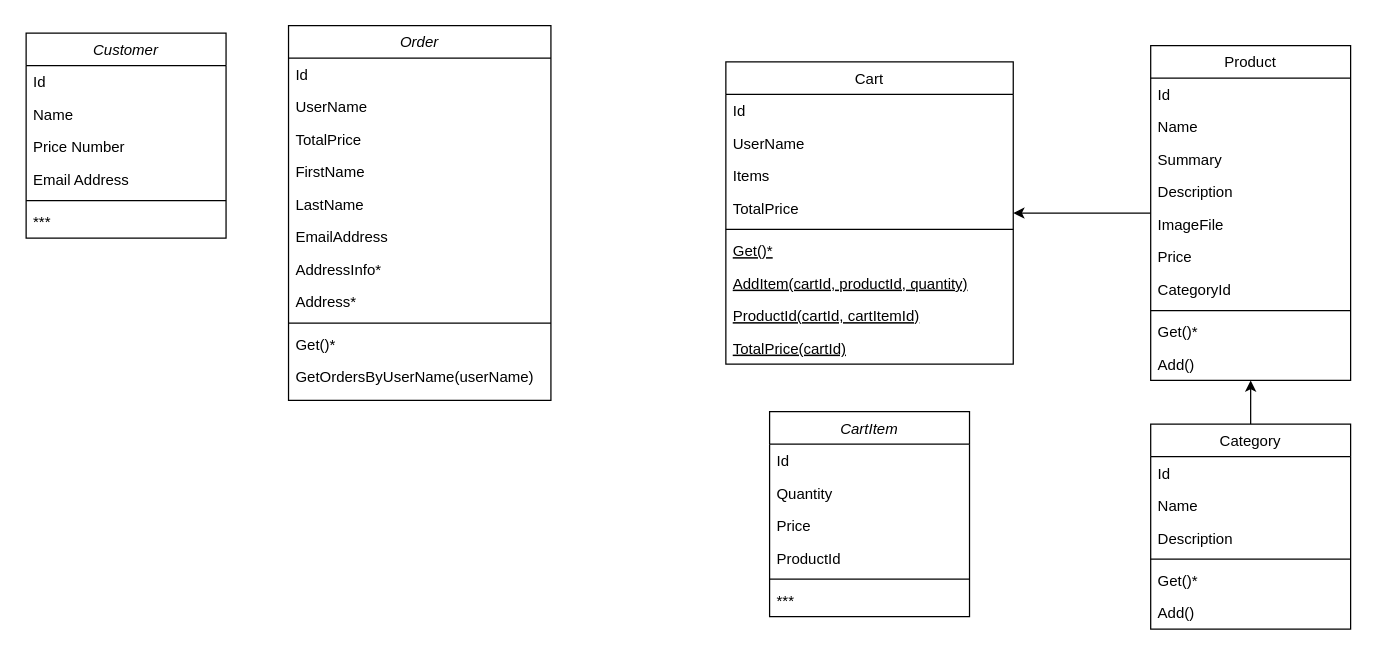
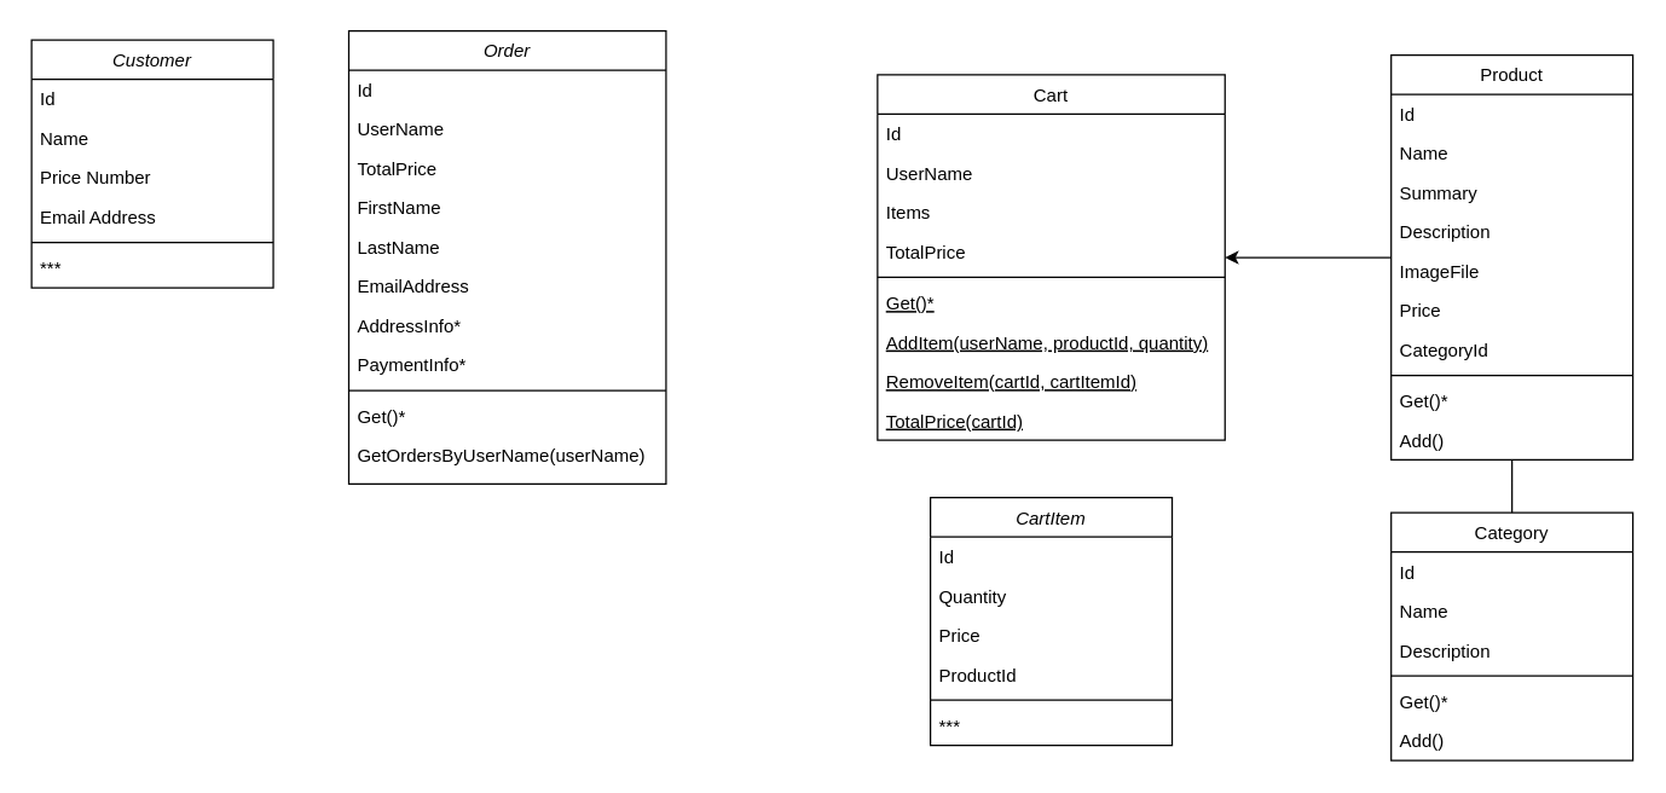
- <mxCell id="16" value="AddItem(cartId, productId, quantity)" style="text;align=left;verticalAlign=top;spacingLeft=4;spacingRight=4;overflow=hidden;rotatable=0;points=[[0,0.5],[1,0.5]];portConstraint=eastwest;fontStyle=4" vertex="1" parent="9"><mxGeometry y="164" width="230" height="26" as="geometry" /></mxCell>
+ <mxCell id="16" value="AddItem(userName, productId, quantity)" style="text;align=left;verticalAlign=top;spacingLeft=4;spacingRight=4;overflow=hidden;rotatable=0;points=[[0,0.5],[1,0.5]];portConstraint=eastwest;fontStyle=4" vertex="1" parent="9"><mxGeometry y="164" width="230" height="26" as="geometry" /></mxCell>
- <mxCell id="40" value="Address*" style="text;align=left;verticalAlign=top;spacingLeft=4;spacingRight=4;overflow=hidden;rotatable=0;points=[[0,0.5],[1,0.5]];portConstraint=eastwest;rounded=0;shadow=0;html=0;" vertex="1" parent="32"><mxGeometry y="208" width="210" height="26" as="geometry" /></mxCell>
+ <mxCell id="40" value="PaymentInfo*" style="text;align=left;verticalAlign=top;spacingLeft=4;spacingRight=4;overflow=hidden;rotatable=0;points=[[0,0.5],[1,0.5]];portConstraint=eastwest;rounded=0;shadow=0;html=0;" vertex="1" parent="32"><mxGeometry y="208" width="210" height="26" as="geometry" /></mxCell>
- <mxCell id="17" value="ProductId(cartId, cartItemId)" style="text;align=left;verticalAlign=top;spacingLeft=4;spacingRight=4;overflow=hidden;rotatable=0;points=[[0,0.5],[1,0.5]];portConstraint=eastwest;fontStyle=4" vertex="1" parent="9"><mxGeometry y="190" width="230" height="26" as="geometry" /></mxCell>
+ <mxCell id="17" value="RemoveItem(cartId, cartItemId)" style="text;align=left;verticalAlign=top;spacingLeft=4;spacingRight=4;overflow=hidden;rotatable=0;points=[[0,0.5],[1,0.5]];portConstraint=eastwest;fontStyle=4" vertex="1" parent="9"><mxGeometry y="190" width="230" height="26" as="geometry" /></mxCell>
- <mxCell id="19" style="edgeStyle=orthogonalEdgeStyle;rounded=0;orthogonalLoop=1;jettySize=auto;html=1;" edge="1" parent="1" source="51" target="21"><mxGeometry relative="1" as="geometry" /></mxCell>
+ <mxCell id="19" style="edgeStyle=orthogonalEdgeStyle;rounded=0;orthogonalLoop=1;jettySize=auto;html=1;endArrow=none;" edge="1" parent="1" source="51" target="21"><mxGeometry relative="1" as="geometry" /></mxCell>
